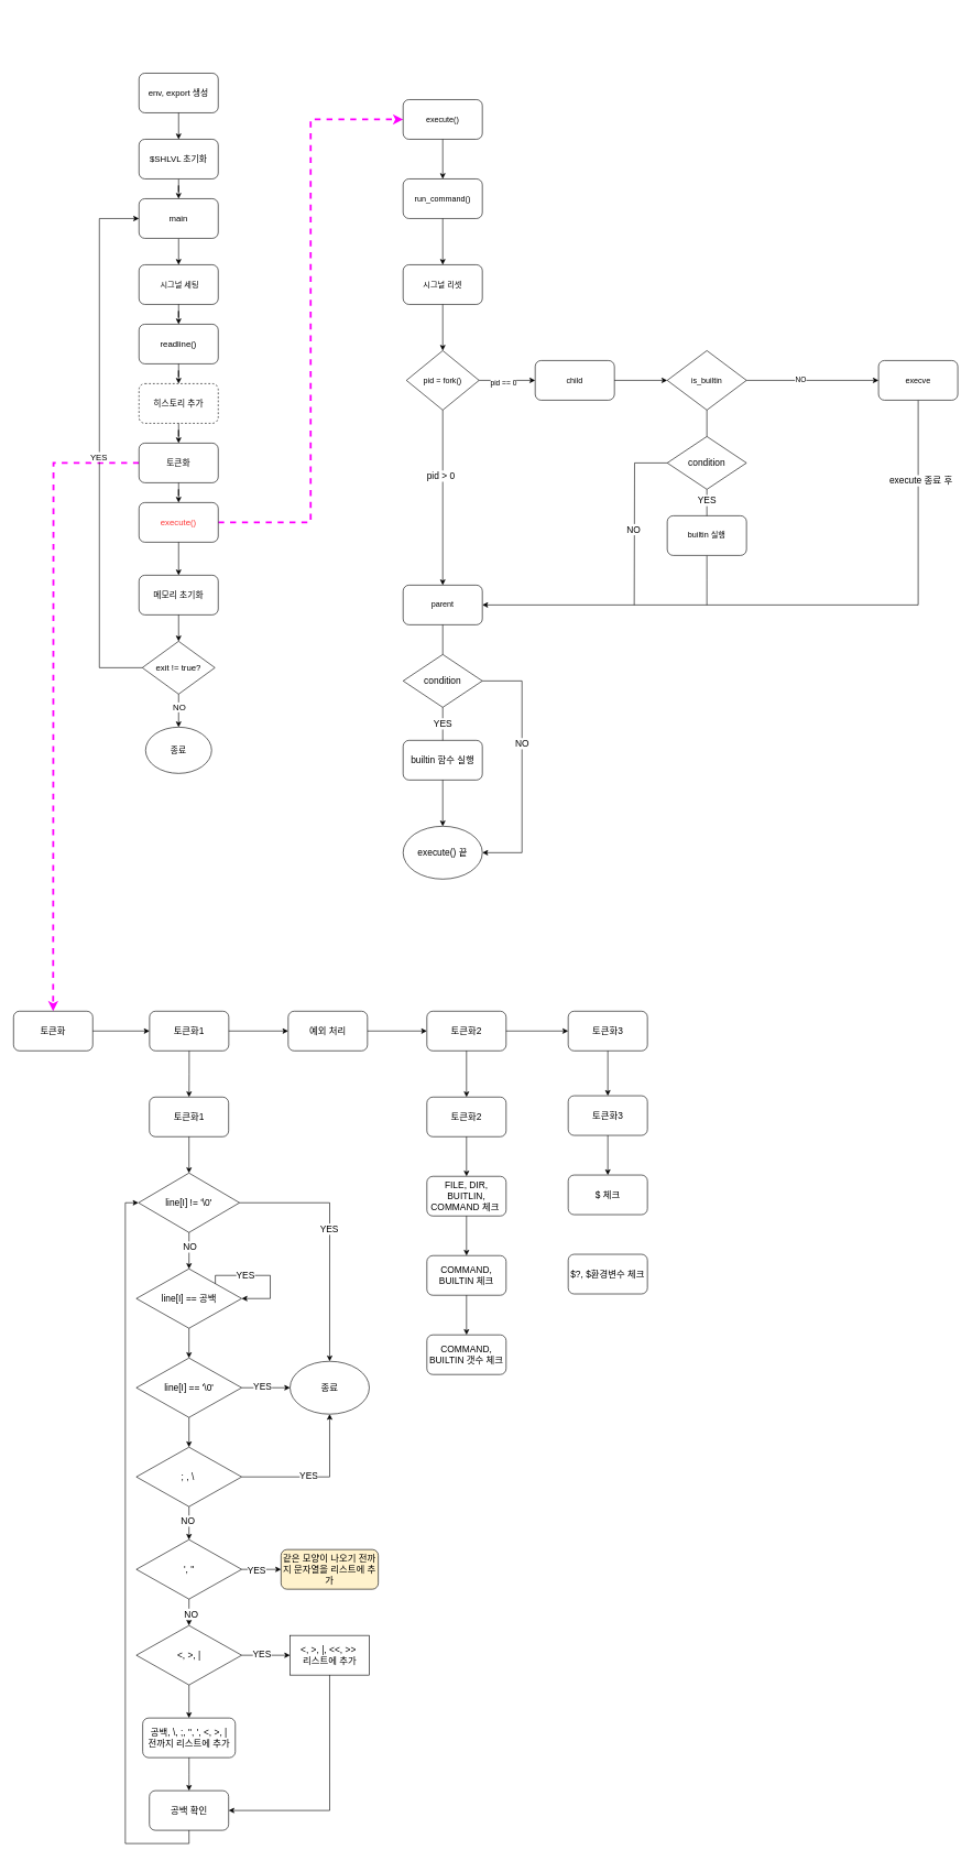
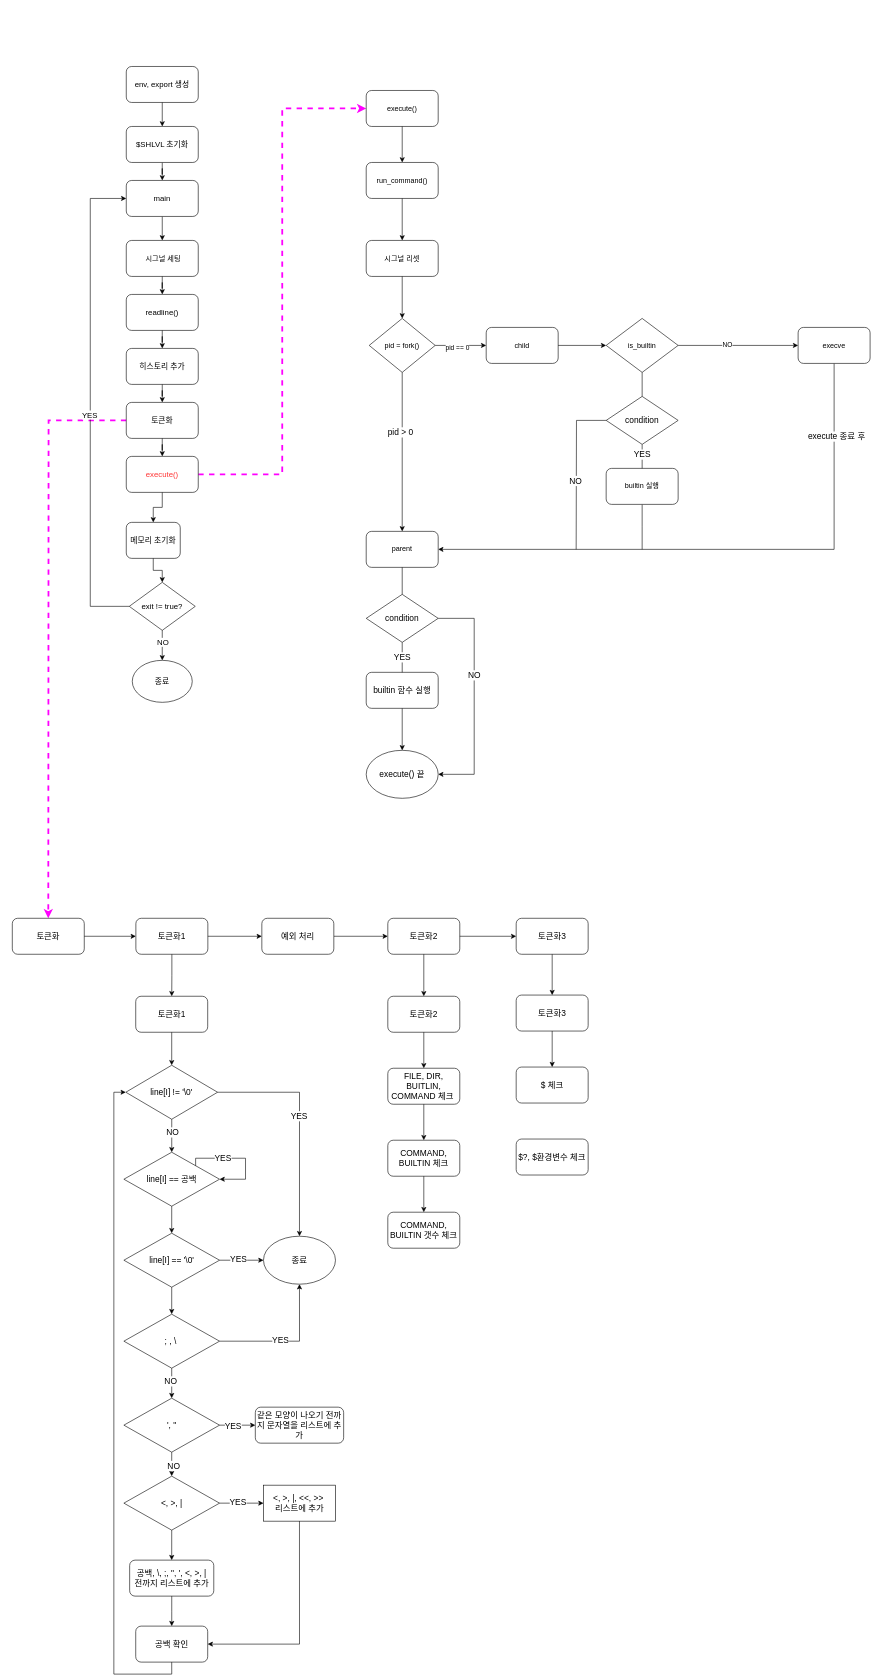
- <mxCell id="117" value="히스토리 추가" style="rounded=1;whiteSpace=wrap;html=1;fontSize=13;dashed=1;" parent="107" vertex="1"><mxGeometry x="60" y="560" width="120" height="60" as="geometry" /></mxCell>
+ <mxCell id="117" value="히스토리 추가" style="rounded=1;whiteSpace=wrap;html=1;fontSize=13;" parent="107" vertex="1"><mxGeometry x="60" y="560" width="120" height="60" as="geometry" /></mxCell>
- <mxCell id="123" value="메모리 초기화" style="rounded=1;whiteSpace=wrap;html=1;fontSize=13;fontColor=#000000;" parent="107" vertex="1"><mxGeometry x="60" y="850" width="120" height="60" as="geometry" /></mxCell>
+ <mxCell id="123" value="메모리 초기화" style="rounded=1;whiteSpace=wrap;html=1;fontSize=13;fontColor=#000000;" parent="107" vertex="1"><mxGeometry x="60" y="850" width="90" height="60" as="geometry" /></mxCell>
- <mxCell id="68" value="같은 모양이 나오기 전까지 문자열을 리스트에 추가" style="rounded=1;whiteSpace=wrap;html=1;fontSize=14;fillColor=#fff2cc;" parent="42" vertex="1"><mxGeometry x="219.13" y="685" width="147.25" height="60" as="geometry" /></mxCell>
+ <mxCell id="68" value="같은 모양이 나오기 전까지 문자열을 리스트에 추가" style="rounded=1;whiteSpace=wrap;html=1;fontSize=14;" parent="42" vertex="1"><mxGeometry x="219.13" y="685" width="147.25" height="60" as="geometry" /></mxCell>
